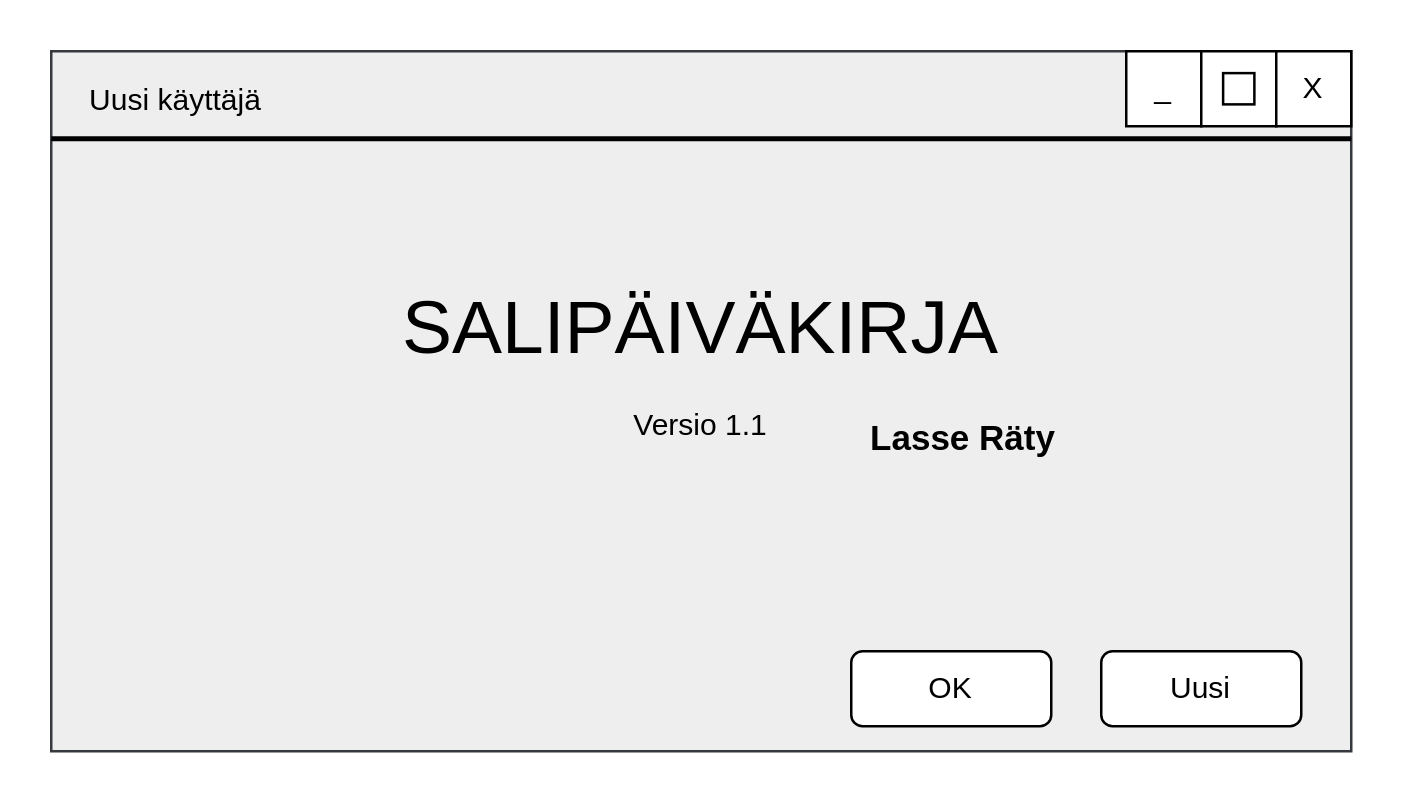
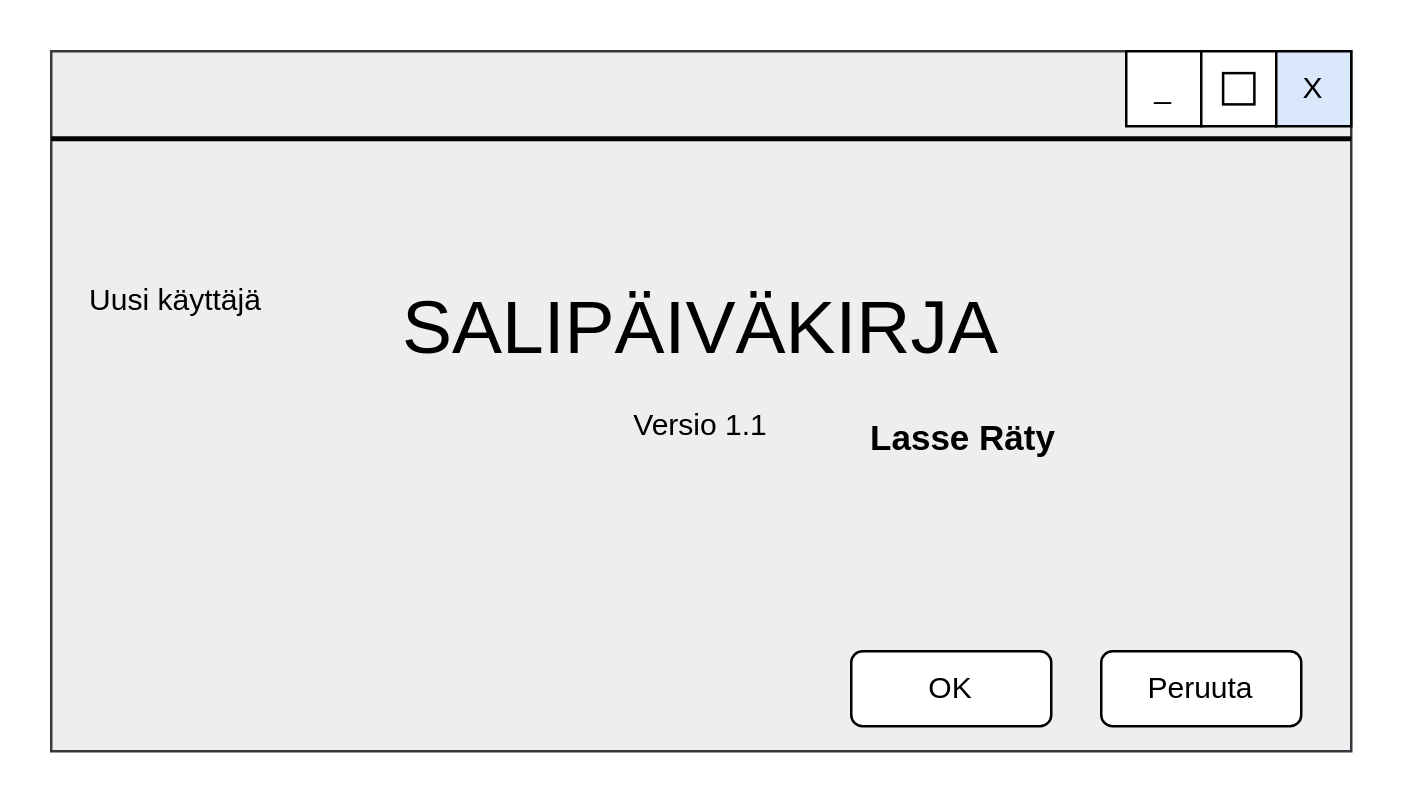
- <mxCell id="5" value="X" style="rounded=0;whiteSpace=wrap;html=1;" parent="1" vertex="1"><mxGeometry x="510" y="20" width="30" height="30" as="geometry" /></mxCell>
+ <mxCell id="5" value="X" style="rounded=0;whiteSpace=wrap;html=1;fillColor=#dae8fc;" parent="1" vertex="1"><mxGeometry x="510" y="20" width="30" height="30" as="geometry" /></mxCell>
- <mxCell id="8" value="Uusi käyttäjä" style="text;html=1;strokeColor=none;fillColor=none;align=center;verticalAlign=middle;whiteSpace=wrap;rounded=0;" parent="1" vertex="1"><mxGeometry x="30" y="30" width="80" height="20" as="geometry" /></mxCell>
+ <mxCell id="8" value="Uusi käyttäjä" style="text;html=1;strokeColor=none;fillColor=none;align=center;verticalAlign=middle;whiteSpace=wrap;rounded=0;" parent="1" vertex="1"><mxGeometry x="30" y="110" width="80" height="20" as="geometry" /></mxCell>
- <mxCell id="13" value="Uusi" style="rounded=1;whiteSpace=wrap;html=1;" parent="1" vertex="1"><mxGeometry x="440" y="260" width="80" height="30" as="geometry" /></mxCell>
+ <mxCell id="13" value="Peruuta" style="rounded=1;whiteSpace=wrap;html=1;" parent="1" vertex="1"><mxGeometry x="440" y="260" width="80" height="30" as="geometry" /></mxCell>
